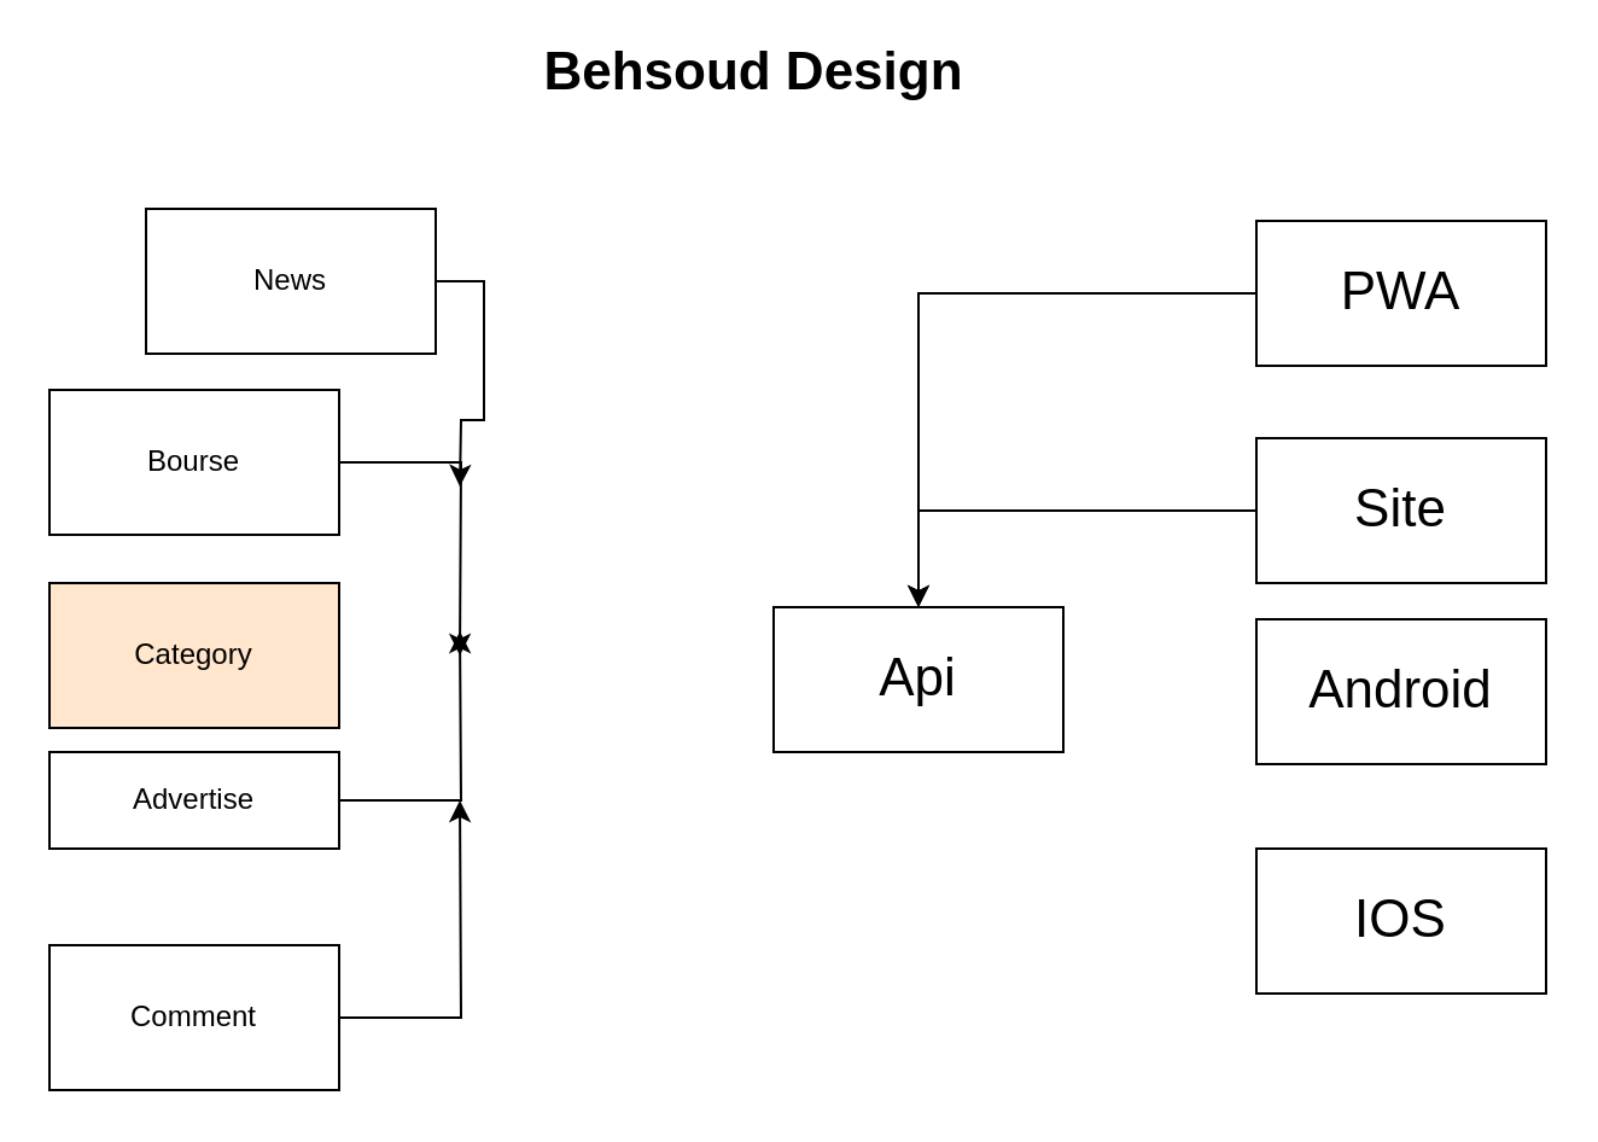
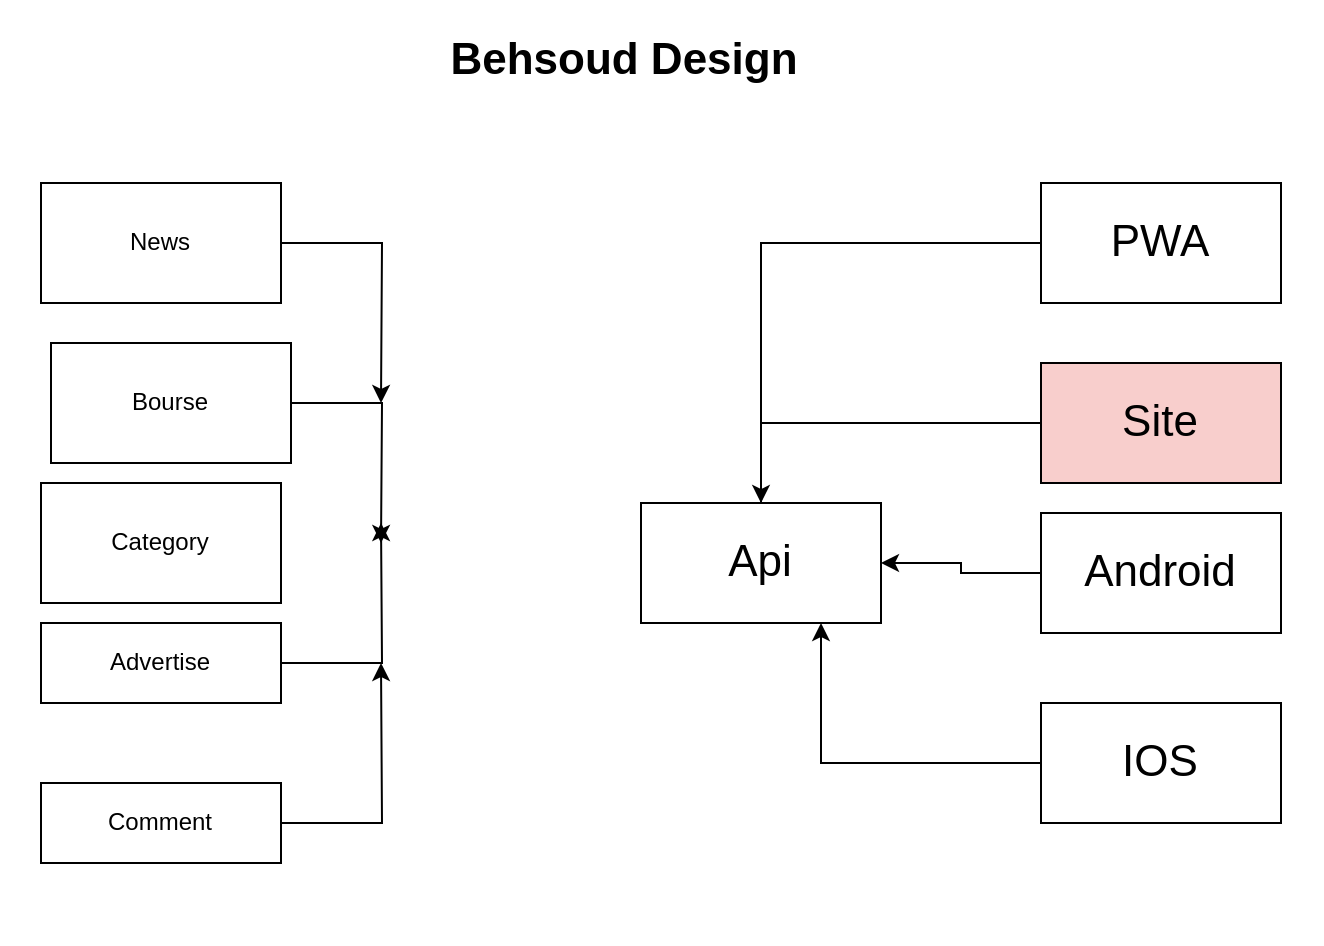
- <mxCell id="3" value="&lt;div&gt;News&lt;/div&gt;" style="rounded=0;whiteSpace=wrap;html=1;" vertex="1" parent="1"><mxGeometry x="60" y="86" width="120" height="60" as="geometry" /></mxCell>
+ <mxCell id="3" value="&lt;div&gt;News&lt;/div&gt;" style="rounded=0;whiteSpace=wrap;html=1;" vertex="1" parent="1"><mxGeometry x="20" y="91" width="120" height="60" as="geometry" /></mxCell>
- <mxCell id="5" value="Bourse" style="rounded=0;whiteSpace=wrap;html=1;" vertex="1" parent="1"><mxGeometry x="20" y="161" width="120" height="60" as="geometry" /></mxCell>
+ <mxCell id="5" value="Bourse" style="rounded=0;whiteSpace=wrap;html=1;" vertex="1" parent="1"><mxGeometry x="25" y="171" width="120" height="60" as="geometry" /></mxCell>
- <mxCell id="15" style="edgeStyle=orthogonalEdgeStyle;rounded=0;orthogonalLoop=1;jettySize=auto;html=1;fontSize=22;" edge="1" parent="1" source="16" target="12"><mxGeometry relative="1" as="geometry" /></mxCell>
+ <mxCell id="15" style="edgeStyle=orthogonalEdgeStyle;rounded=0;orthogonalLoop=1;jettySize=auto;html=1;fontSize=22;endArrow=none;" edge="1" parent="1" source="16" target="12"><mxGeometry relative="1" as="geometry" /></mxCell>
- <mxCell id="16" value="Site" style="rounded=0;whiteSpace=wrap;html=1;fontSize=22;" vertex="1" parent="1"><mxGeometry x="520" y="181" width="120" height="60" as="geometry" /></mxCell>
+ <mxCell id="16" value="Site" style="rounded=0;whiteSpace=wrap;html=1;fontSize=22;fillColor=#f8cecc;" vertex="1" parent="1"><mxGeometry x="520" y="181" width="120" height="60" as="geometry" /></mxCell>
- <mxCell id="6" value="Category" style="rounded=0;whiteSpace=wrap;html=1;fillColor=#ffe6cc;" vertex="1" parent="1"><mxGeometry x="20" y="241" width="120" height="60" as="geometry" /></mxCell>
+ <mxCell id="6" value="Category" style="rounded=0;whiteSpace=wrap;html=1;" vertex="1" parent="1"><mxGeometry x="20" y="241" width="120" height="60" as="geometry" /></mxCell>
+ <mxCell id="17" style="edgeStyle=orthogonalEdgeStyle;rounded=0;orthogonalLoop=1;jettySize=auto;html=1;fontSize=22;" edge="1" parent="1" source="18" target="12"><mxGeometry relative="1" as="geometry" /></mxCell>
+ <mxCell id="19" style="edgeStyle=orthogonalEdgeStyle;rounded=0;orthogonalLoop=1;jettySize=auto;html=1;entryX=0.75;entryY=1;entryDx=0;entryDy=0;fontSize=22;" edge="1" parent="1" source="20" target="12"><mxGeometry relative="1" as="geometry" /></mxCell>
- <mxCell id="10" value="Comment" style="rounded=0;whiteSpace=wrap;html=1;" vertex="1" parent="1"><mxGeometry x="20" y="391" width="120" height="60" as="geometry" /></mxCell>
+ <mxCell id="10" value="Comment" style="rounded=0;whiteSpace=wrap;html=1;" vertex="1" parent="1"><mxGeometry x="20" y="391" width="120" height="40" as="geometry" /></mxCell>
